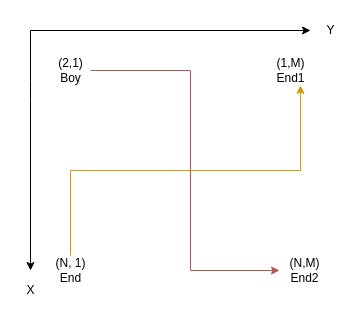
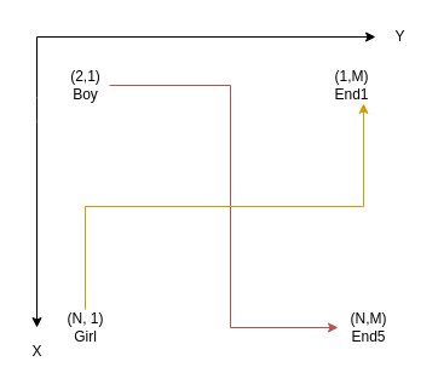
- <mxCell id="9" value="(N, 1)&lt;br&gt;End" style="text;html=1;align=center;verticalAlign=middle;resizable=0;points=[];autosize=1;" vertex="1" parent="1"><mxGeometry x="45" y="255" width="50" height="30" as="geometry" /></mxCell>
+ <mxCell id="9" value="(N, 1)&lt;br&gt;Girl" style="text;html=1;align=center;verticalAlign=middle;resizable=0;points=[];autosize=1;" vertex="1" parent="1"><mxGeometry x="45" y="255" width="50" height="30" as="geometry" /></mxCell>
- <mxCell id="11" value="(N,M)&lt;br&gt;End2" style="text;html=1;align=center;verticalAlign=middle;resizable=0;points=[];autosize=1;" vertex="1" parent="1"><mxGeometry x="279" y="255" width="50" height="30" as="geometry" /></mxCell>
+ <mxCell id="11" value="(N,M)&lt;br&gt;End5" style="text;html=1;align=center;verticalAlign=middle;resizable=0;points=[];autosize=1;" vertex="1" parent="1"><mxGeometry x="279" y="255" width="50" height="30" as="geometry" /></mxCell>
